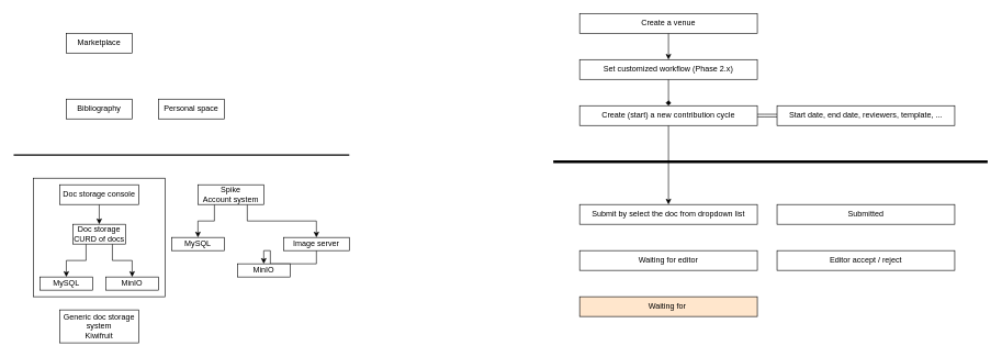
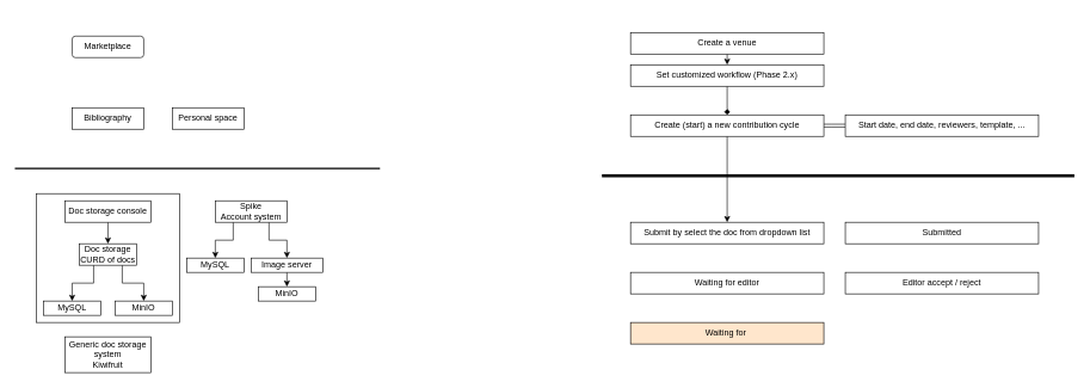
- <mxCell id="23" value="Create a venue" style="rounded=0;whiteSpace=wrap;html=1;" vertex="1" parent="1"><mxGeometry x="880" y="20" width="270" height="30" as="geometry" /></mxCell>
+ <mxCell id="23" value="Create a venue" style="rounded=0;whiteSpace=wrap;html=1;" vertex="1" parent="1"><mxGeometry x="880" y="45" width="270" height="30" as="geometry" /></mxCell>
- <mxCell id="20" value="Marketplace" style="rounded=0;whiteSpace=wrap;html=1;" parent="1" vertex="1"><mxGeometry x="100" y="50" width="100" height="30" as="geometry" /></mxCell>
+ <mxCell id="20" value="Marketplace" style="whiteSpace=wrap;html=1;rounded=1;" parent="1" vertex="1"><mxGeometry x="100" y="50" width="100" height="30" as="geometry" /></mxCell>
- <mxCell id="12" value="Image server" style="rounded=0;whiteSpace=wrap;html=1;" parent="1" vertex="1"><mxGeometry x="430" y="360" width="100" height="20" as="geometry" /></mxCell>
+ <mxCell id="12" value="Image server" style="rounded=0;whiteSpace=wrap;html=1;" parent="1" vertex="1"><mxGeometry x="350" y="360" width="100" height="20" as="geometry" /></mxCell>
